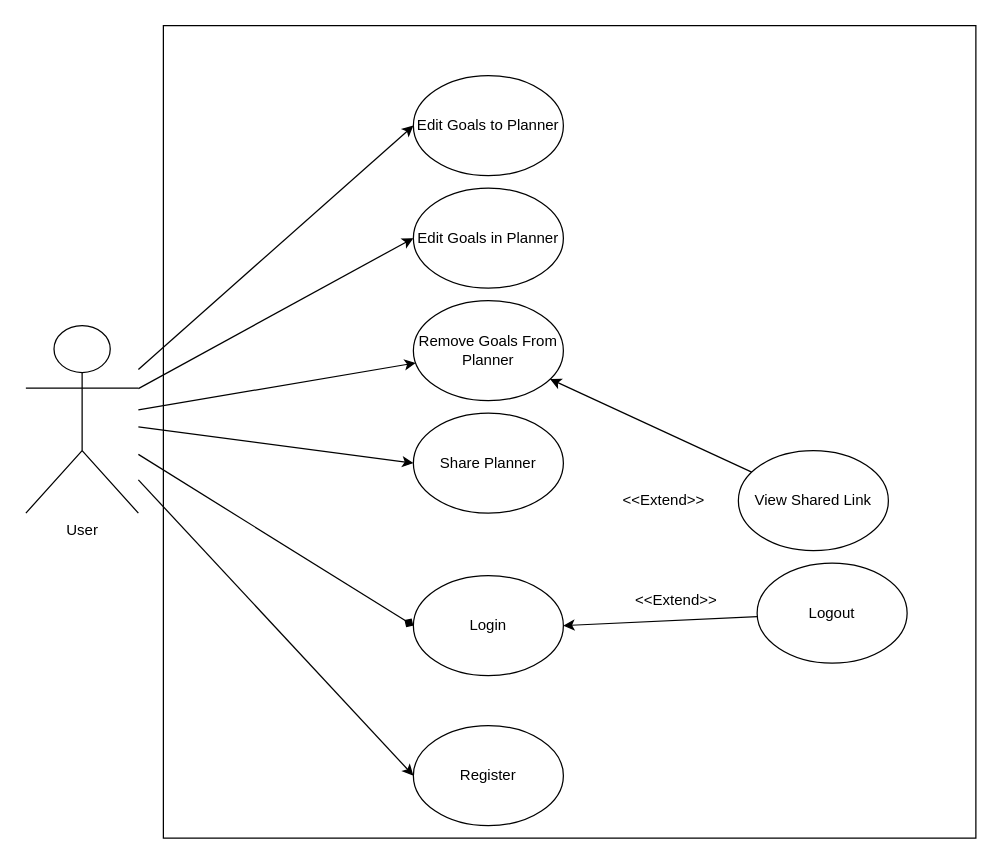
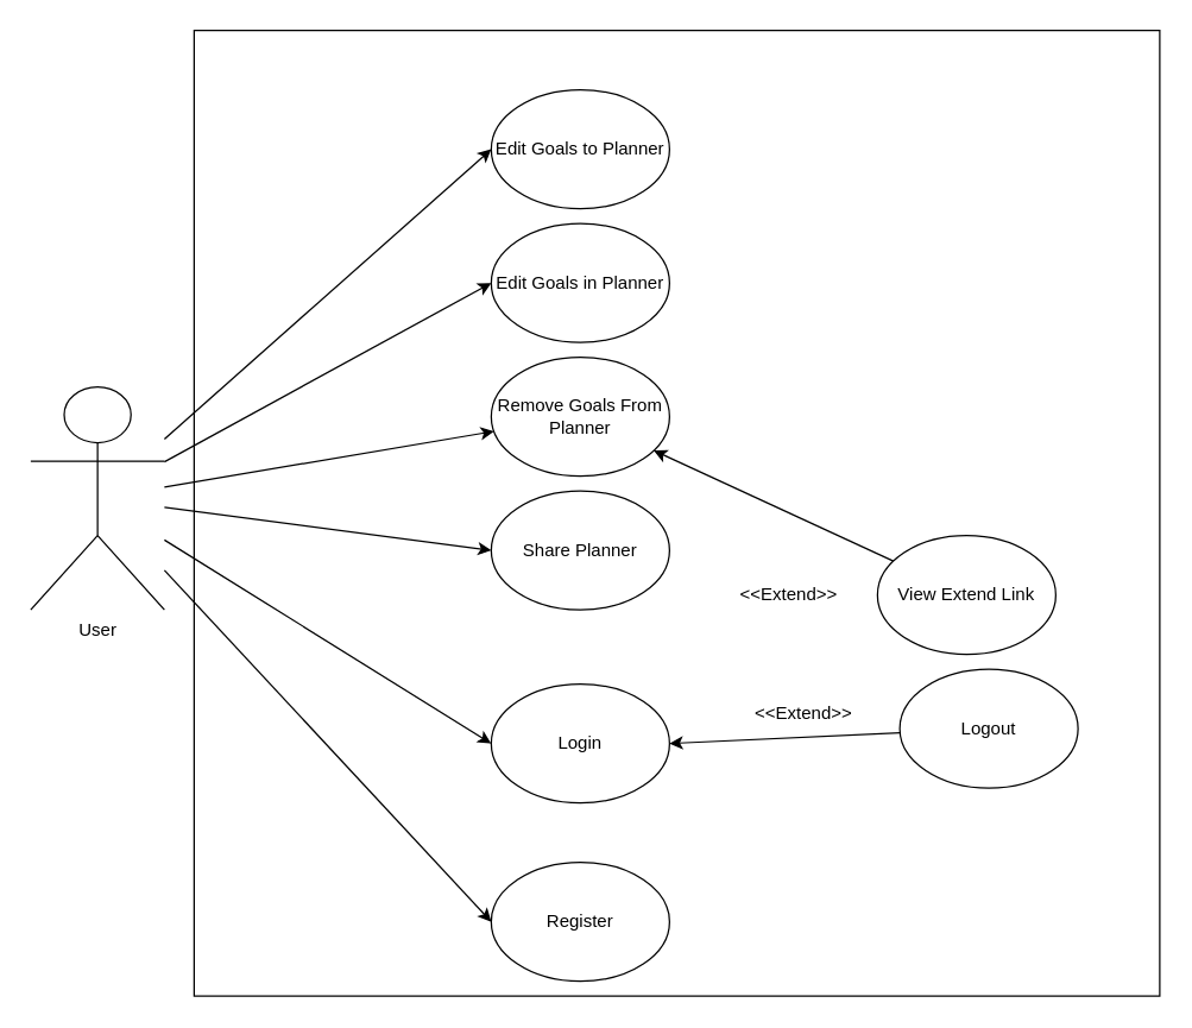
- <mxCell id="12" value="View Shared Link" style="ellipse;whiteSpace=wrap;html=1;" vertex="1" parent="1"><mxGeometry x="590" y="360" width="120" height="80" as="geometry" /></mxCell>
+ <mxCell id="12" value="View Extend Link" style="ellipse;whiteSpace=wrap;html=1;" vertex="1" parent="1"><mxGeometry x="590" y="360" width="120" height="80" as="geometry" /></mxCell>
- <mxCell id="4" style="edgeStyle=none;rounded=0;orthogonalLoop=1;jettySize=auto;html=1;entryX=0;entryY=0.5;entryDx=0;entryDy=0;endArrow=diamond;" edge="1" parent="1" source="9" target="15"><mxGeometry relative="1" as="geometry" /></mxCell>
+ <mxCell id="4" style="edgeStyle=none;rounded=0;orthogonalLoop=1;jettySize=auto;html=1;entryX=0;entryY=0.5;entryDx=0;entryDy=0;" edge="1" parent="1" source="9" target="15"><mxGeometry relative="1" as="geometry" /></mxCell>
